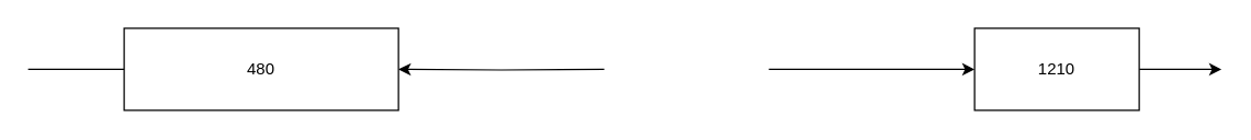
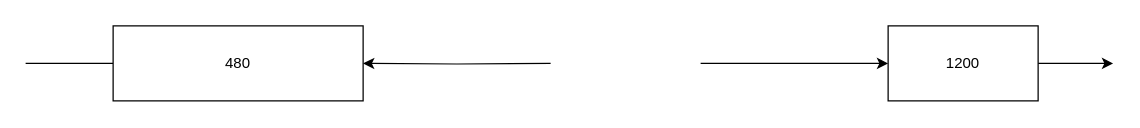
- <mxCell id="7" value="1210" style="rounded=0;whiteSpace=wrap;html=1;" parent="1" vertex="1"><mxGeometry x="710" y="20" width="120" height="60" as="geometry" /></mxCell>
+ <mxCell id="7" value="1200" style="rounded=0;whiteSpace=wrap;html=1;" parent="1" vertex="1"><mxGeometry x="710" y="20" width="120" height="60" as="geometry" /></mxCell>
